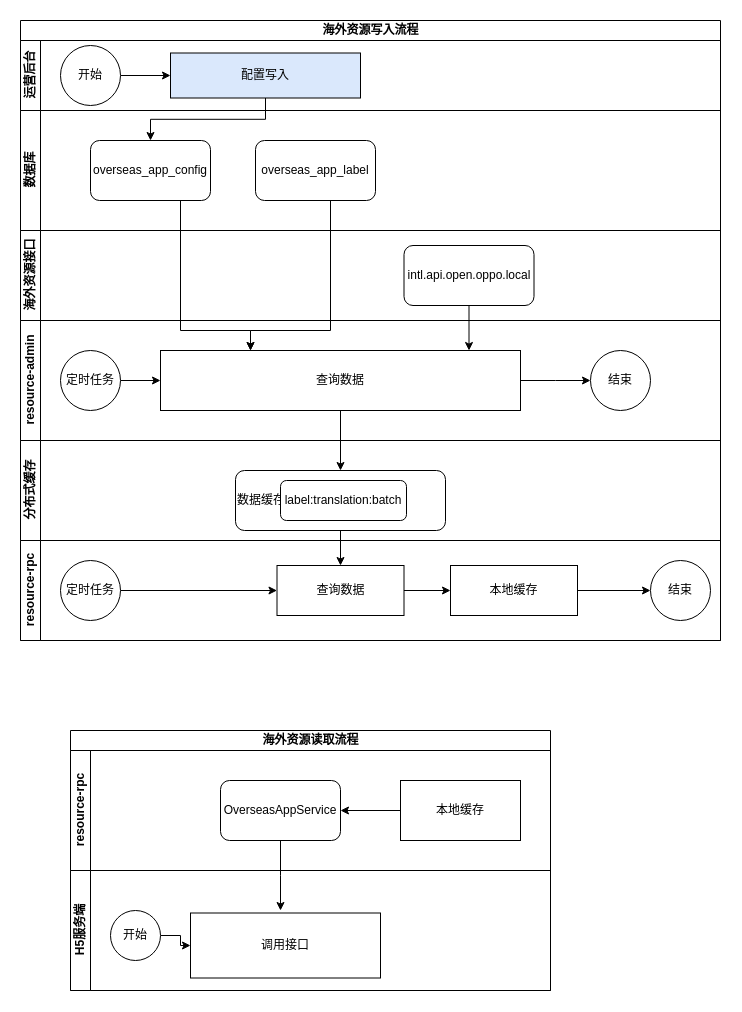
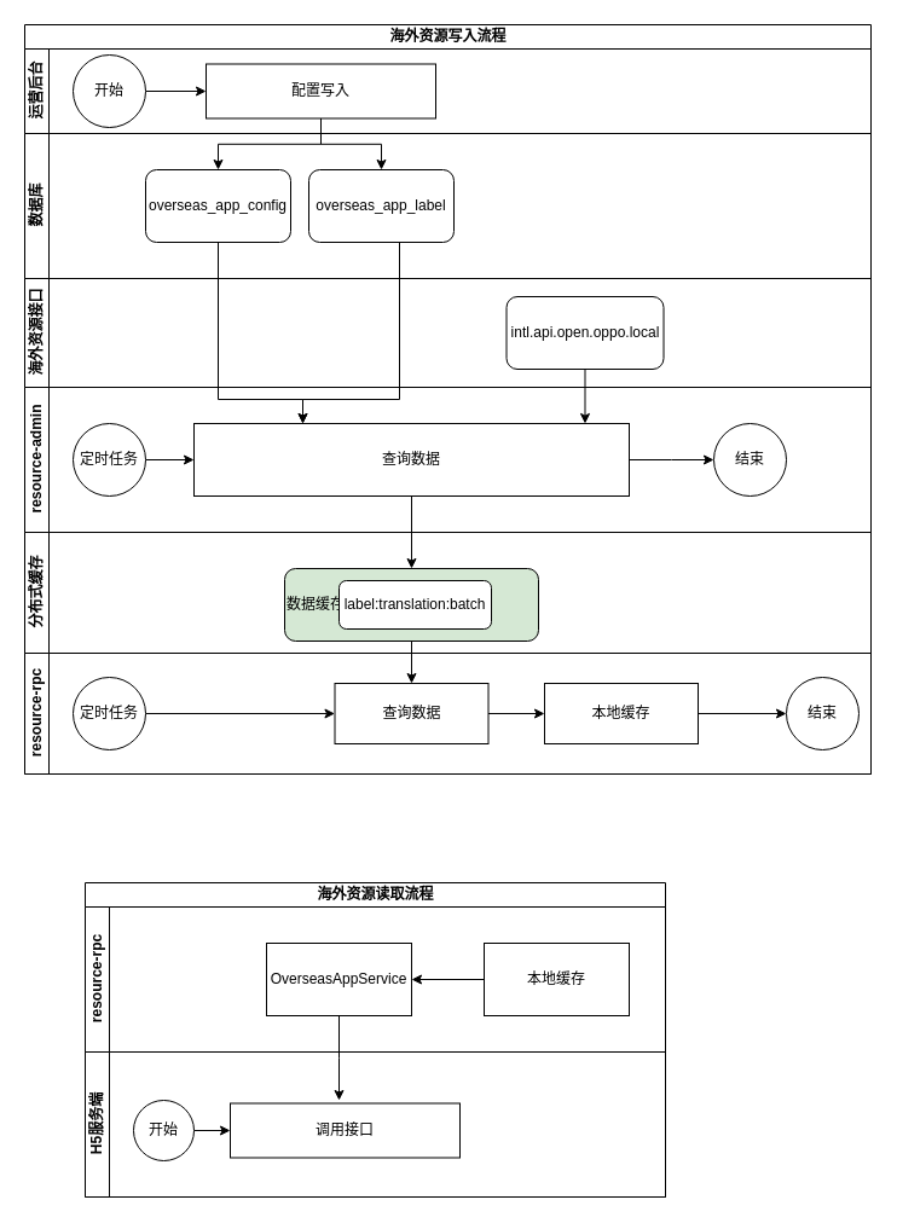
- <mxCell id="6" value="配置写入" style="whiteSpace=wrap;html=1;fillColor=#dae8fc;" vertex="1" parent="3"><mxGeometry x="150" y="12.5" width="190" height="45" as="geometry" /></mxCell>
+ <mxCell id="6" value="配置写入" style="whiteSpace=wrap;html=1;" vertex="1" parent="3"><mxGeometry x="150" y="12.5" width="190" height="45" as="geometry" /></mxCell>
+ <mxCell id="23" style="edgeStyle=orthogonalEdgeStyle;rounded=0;orthogonalLoop=1;jettySize=auto;html=1;entryX=0.5;entryY=0;entryDx=0;entryDy=0;" edge="1" parent="2" source="6" target="9"><mxGeometry relative="1" as="geometry" /></mxCell>
- <mxCell id="8" value="overseas_app_config" style="rounded=1;whiteSpace=wrap;html=1;" vertex="1" parent="7"><mxGeometry x="70" y="30" width="120" height="60" as="geometry" /></mxCell>
+ <mxCell id="8" value="overseas_app_config" style="rounded=1;whiteSpace=wrap;html=1;" vertex="1" parent="7"><mxGeometry x="100" y="30" width="120" height="60" as="geometry" /></mxCell>
- <mxCell id="11" value="intl.api.open.oppo.local" style="rounded=1;whiteSpace=wrap;html=1;" vertex="1" parent="10"><mxGeometry x="383.5" y="15" width="130" height="60" as="geometry" /></mxCell>
+ <mxCell id="11" value="intl.api.open.oppo.local" style="rounded=1;whiteSpace=wrap;html=1;" vertex="1" parent="10"><mxGeometry x="398.5" y="15" width="130" height="60" as="geometry" /></mxCell>
- <mxCell id="19" value="数据缓存" style="rounded=1;whiteSpace=wrap;html=1;align=left;" vertex="1" parent="18"><mxGeometry x="215" y="30" width="210" height="60" as="geometry" /></mxCell>
+ <mxCell id="19" value="数据缓存" style="rounded=1;whiteSpace=wrap;html=1;align=left;fillColor=#d5e8d4;" vertex="1" parent="18"><mxGeometry x="215" y="30" width="210" height="60" as="geometry" /></mxCell>
- <mxCell id="39" value="OverseasAppService" style="whiteSpace=wrap;html=1;rounded=1;" vertex="1" parent="37"><mxGeometry x="150" y="30" width="120" height="60" as="geometry" /></mxCell>
+ <mxCell id="39" value="OverseasAppService" style="whiteSpace=wrap;html=1;" vertex="1" parent="37"><mxGeometry x="150" y="30" width="120" height="60" as="geometry" /></mxCell>
- <mxCell id="43" value="调用接口" style="whiteSpace=wrap;html=1;" vertex="1" parent="42"><mxGeometry x="120" y="42.5" width="190" height="65" as="geometry" /></mxCell>
+ <mxCell id="43" value="调用接口" style="whiteSpace=wrap;html=1;" vertex="1" parent="42"><mxGeometry x="120" y="42.5" width="190" height="45" as="geometry" /></mxCell>
